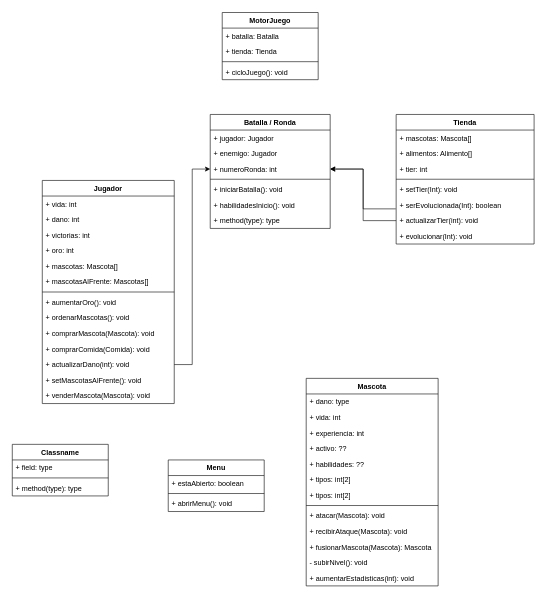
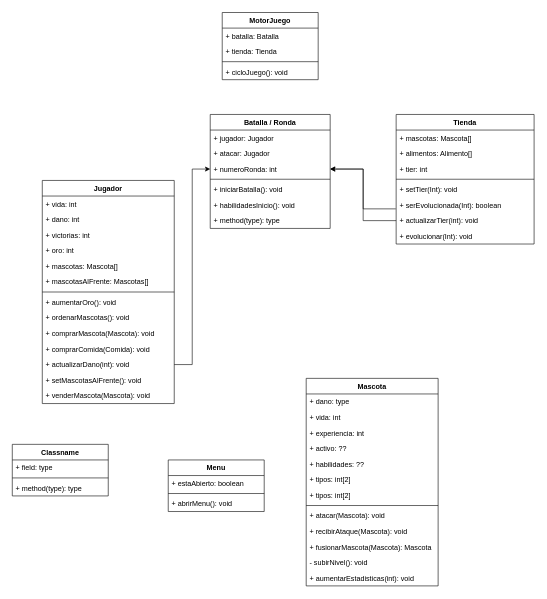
- <mxCell id="19" value="+ enemigo: Jugador" style="text;strokeColor=none;fillColor=none;align=left;verticalAlign=top;spacingLeft=4;spacingRight=4;overflow=hidden;rotatable=0;points=[[0,0.5],[1,0.5]];portConstraint=eastwest;" parent="17" vertex="1"><mxGeometry y="52" width="200" height="26" as="geometry" /></mxCell>
+ <mxCell id="19" value="+ atacar: Jugador" style="text;strokeColor=none;fillColor=none;align=left;verticalAlign=top;spacingLeft=4;spacingRight=4;overflow=hidden;rotatable=0;points=[[0,0.5],[1,0.5]];portConstraint=eastwest;" parent="17" vertex="1"><mxGeometry y="52" width="200" height="26" as="geometry" /></mxCell>
